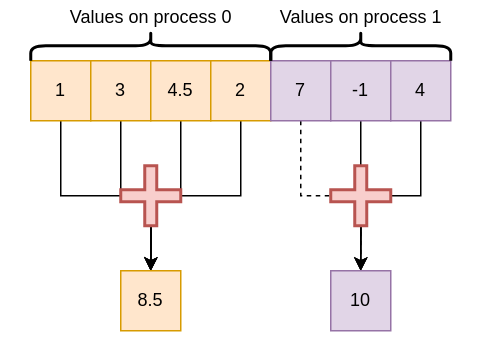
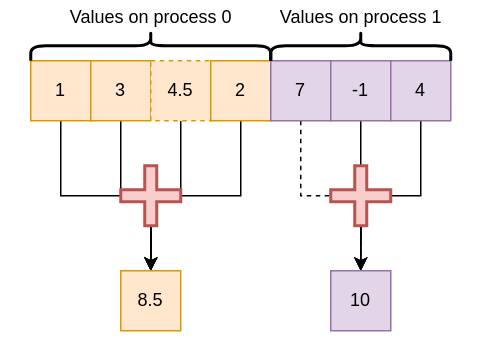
- <mxCell id="7" value="4.5" style="rounded=0;whiteSpace=wrap;html=1;fillColor=#ffe6cc;strokeColor=#d79b00;" vertex="1" parent="1"><mxGeometry x="100" y="40" width="40" height="40" as="geometry" /></mxCell>
+ <mxCell id="7" value="4.5" style="rounded=0;whiteSpace=wrap;html=1;fillColor=#ffe6cc;strokeColor=#d79b00;dashed=1;" vertex="1" parent="1"><mxGeometry x="100" y="40" width="40" height="40" as="geometry" /></mxCell>
